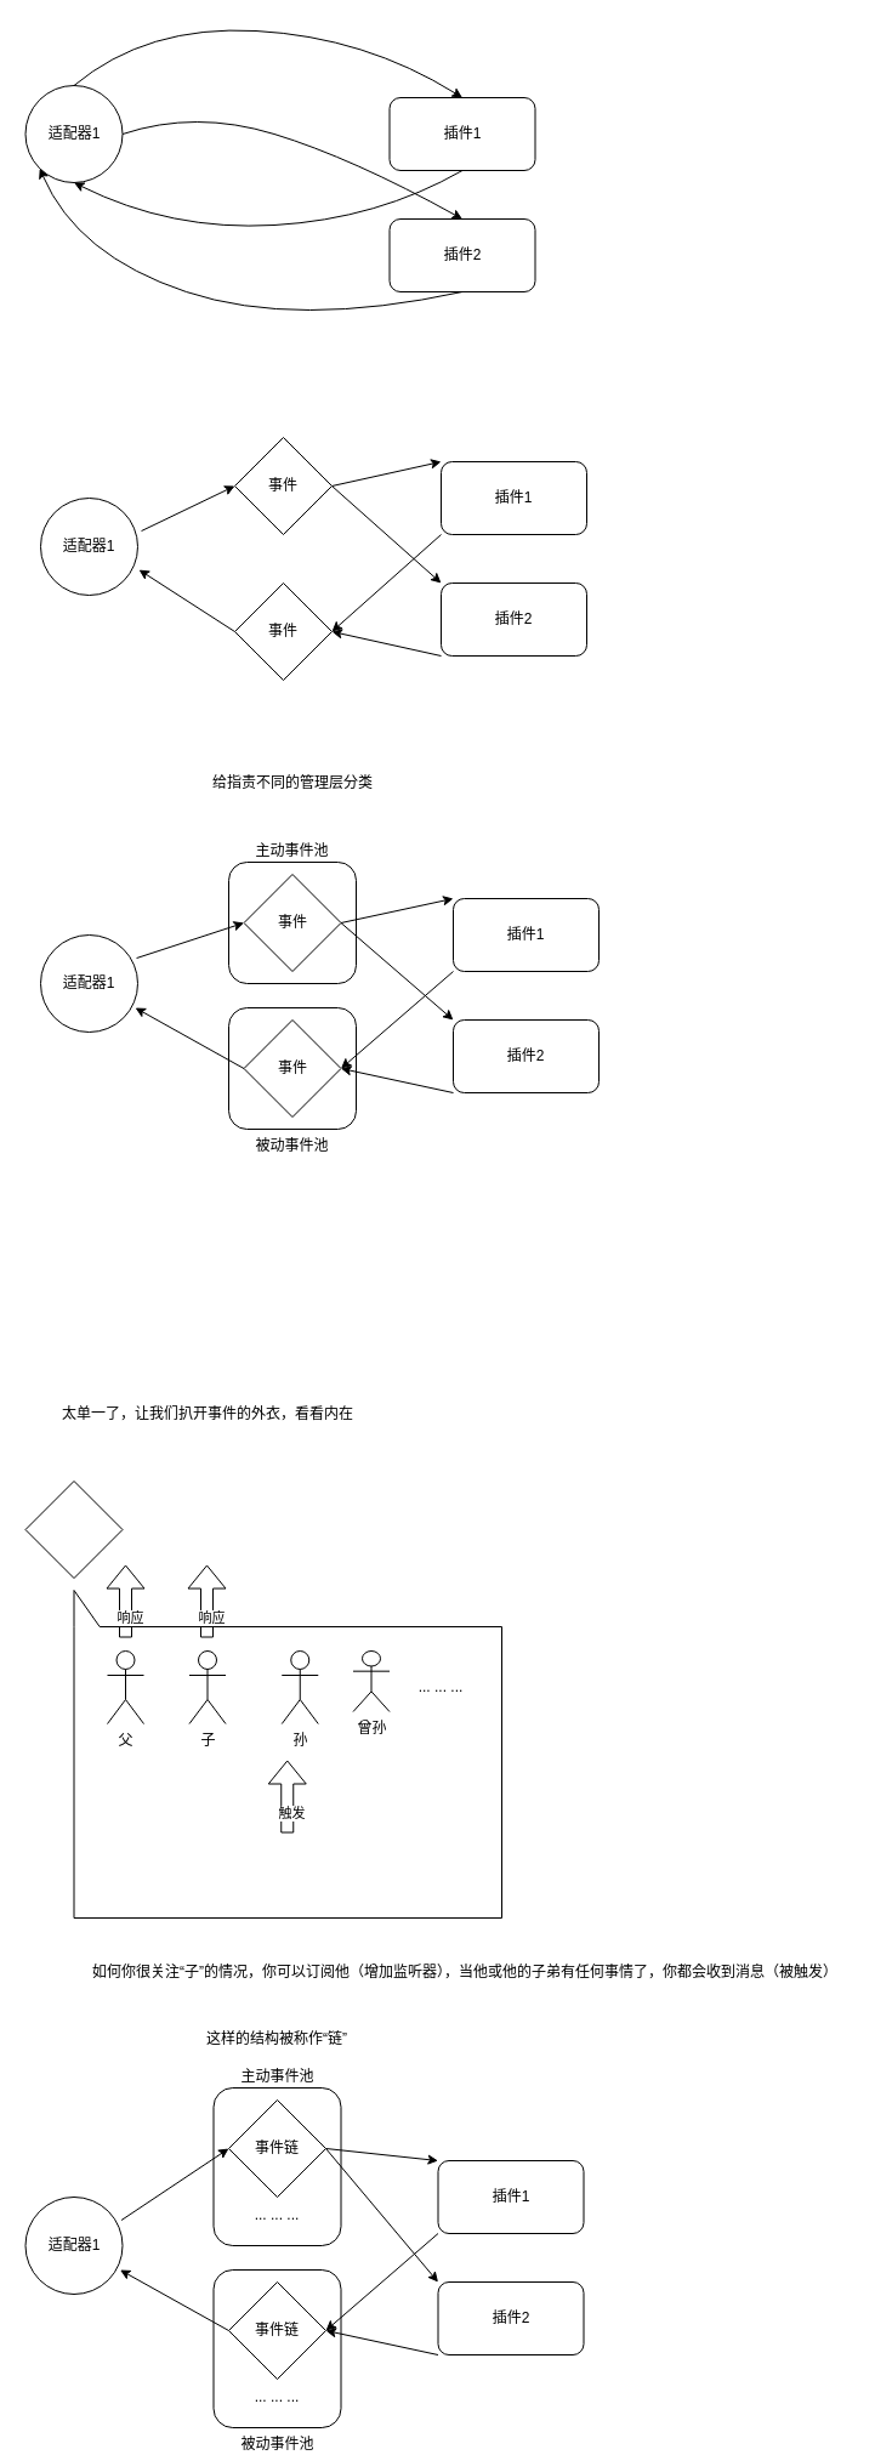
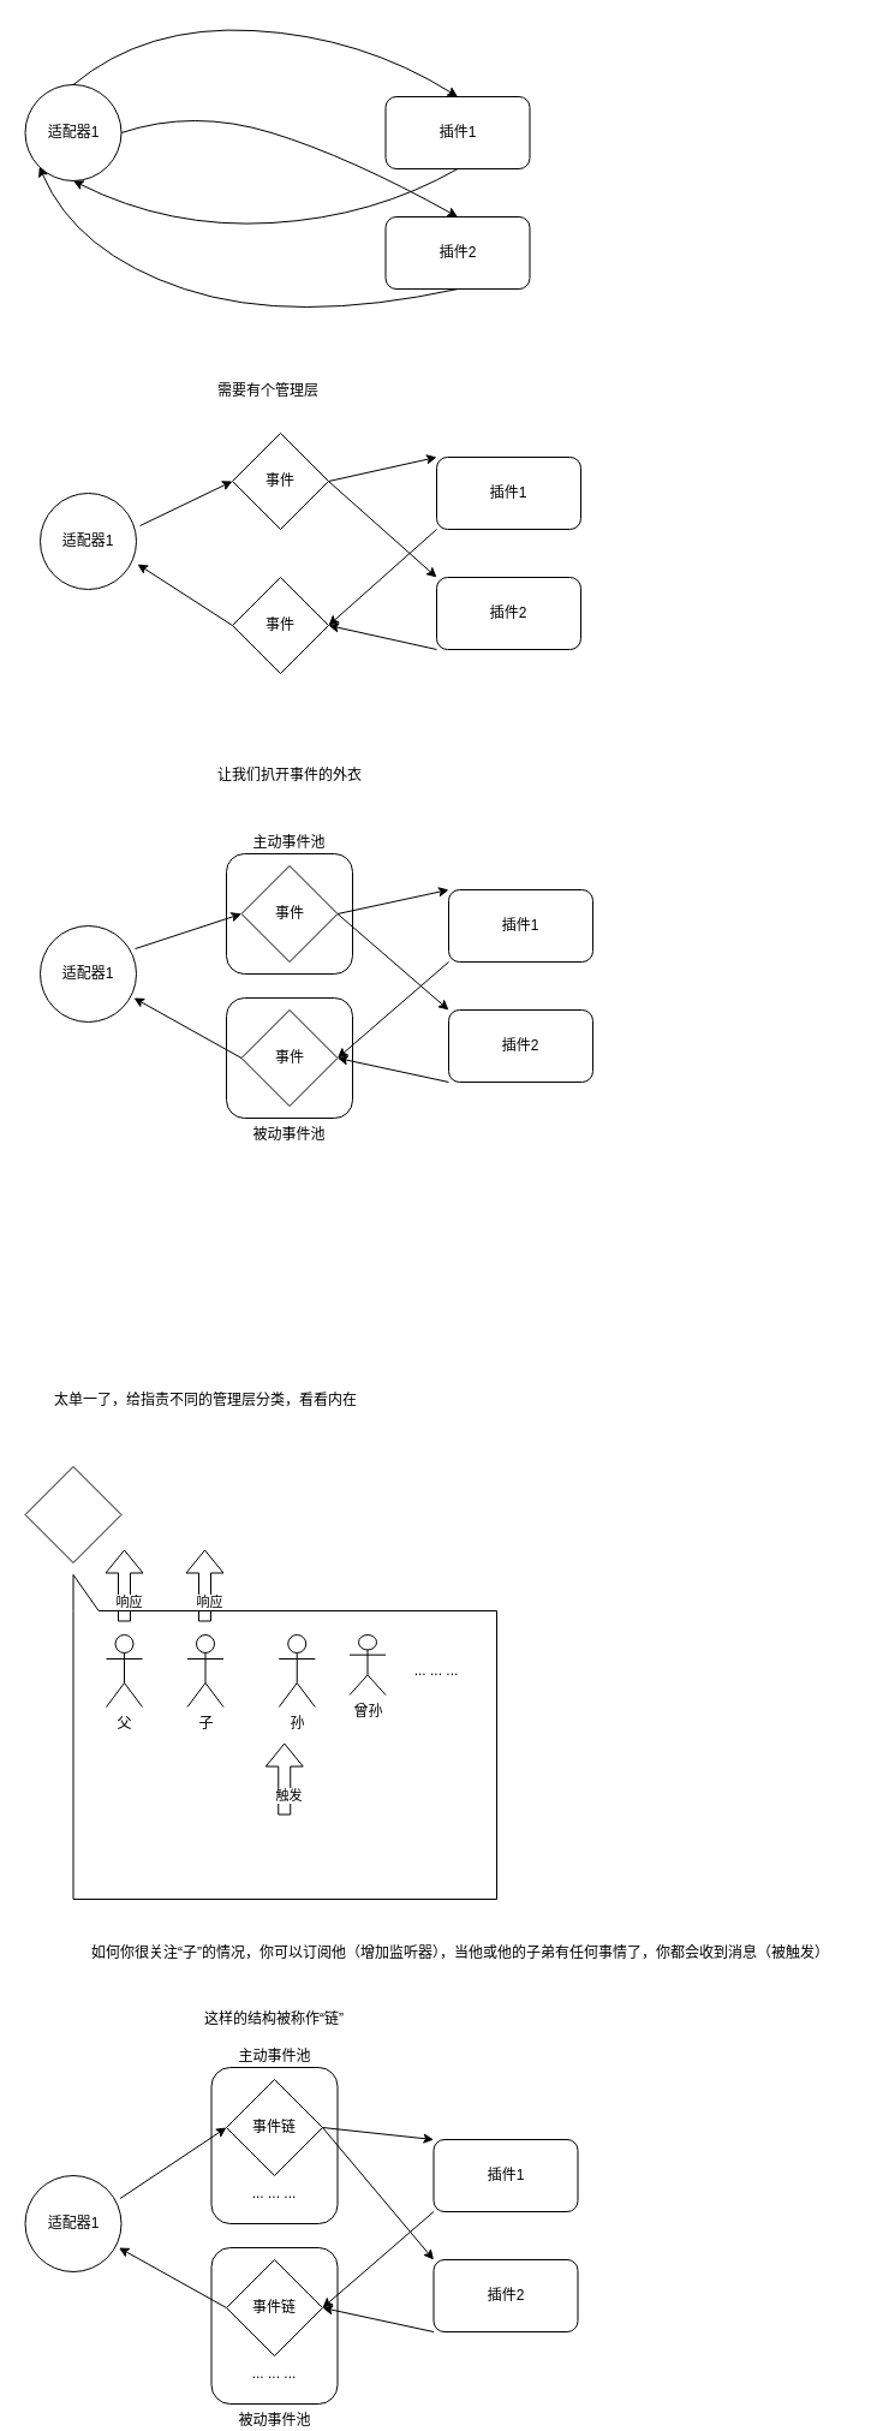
+ <mxCell id="11" value="需要有个管理层" style="text;html=1;strokeColor=none;fillColor=none;align=center;verticalAlign=middle;whiteSpace=wrap;rounded=0;" vertex="1" parent="1"><mxGeometry x="168" y="310" width="110" height="30" as="geometry" /></mxCell>
- <mxCell id="23" value="给指责不同的管理层分类" style="text;html=1;strokeColor=none;fillColor=none;align=center;verticalAlign=middle;whiteSpace=wrap;rounded=0;" vertex="1" parent="1"><mxGeometry x="165.5" y="630" width="150" height="30" as="geometry" /></mxCell>
+ <mxCell id="23" value="让我们扒开事件的外衣" style="text;html=1;strokeColor=none;fillColor=none;align=center;verticalAlign=middle;whiteSpace=wrap;rounded=0;" vertex="1" parent="1"><mxGeometry x="165.5" y="630" width="150" height="30" as="geometry" /></mxCell>
- <mxCell id="35" value="太单一了，让我们扒开事件的外衣，看看内在" style="text;html=1;strokeColor=none;fillColor=none;align=center;verticalAlign=middle;whiteSpace=wrap;rounded=0;" vertex="1" parent="1"><mxGeometry x="20.5" y="1150" width="300" height="30" as="geometry" /></mxCell>
+ <mxCell id="35" value="太单一了，给指责不同的管理层分类，看看内在" style="text;html=1;strokeColor=none;fillColor=none;align=center;verticalAlign=middle;whiteSpace=wrap;rounded=0;" vertex="1" parent="1"><mxGeometry x="20.5" y="1150" width="300" height="30" as="geometry" /></mxCell>
